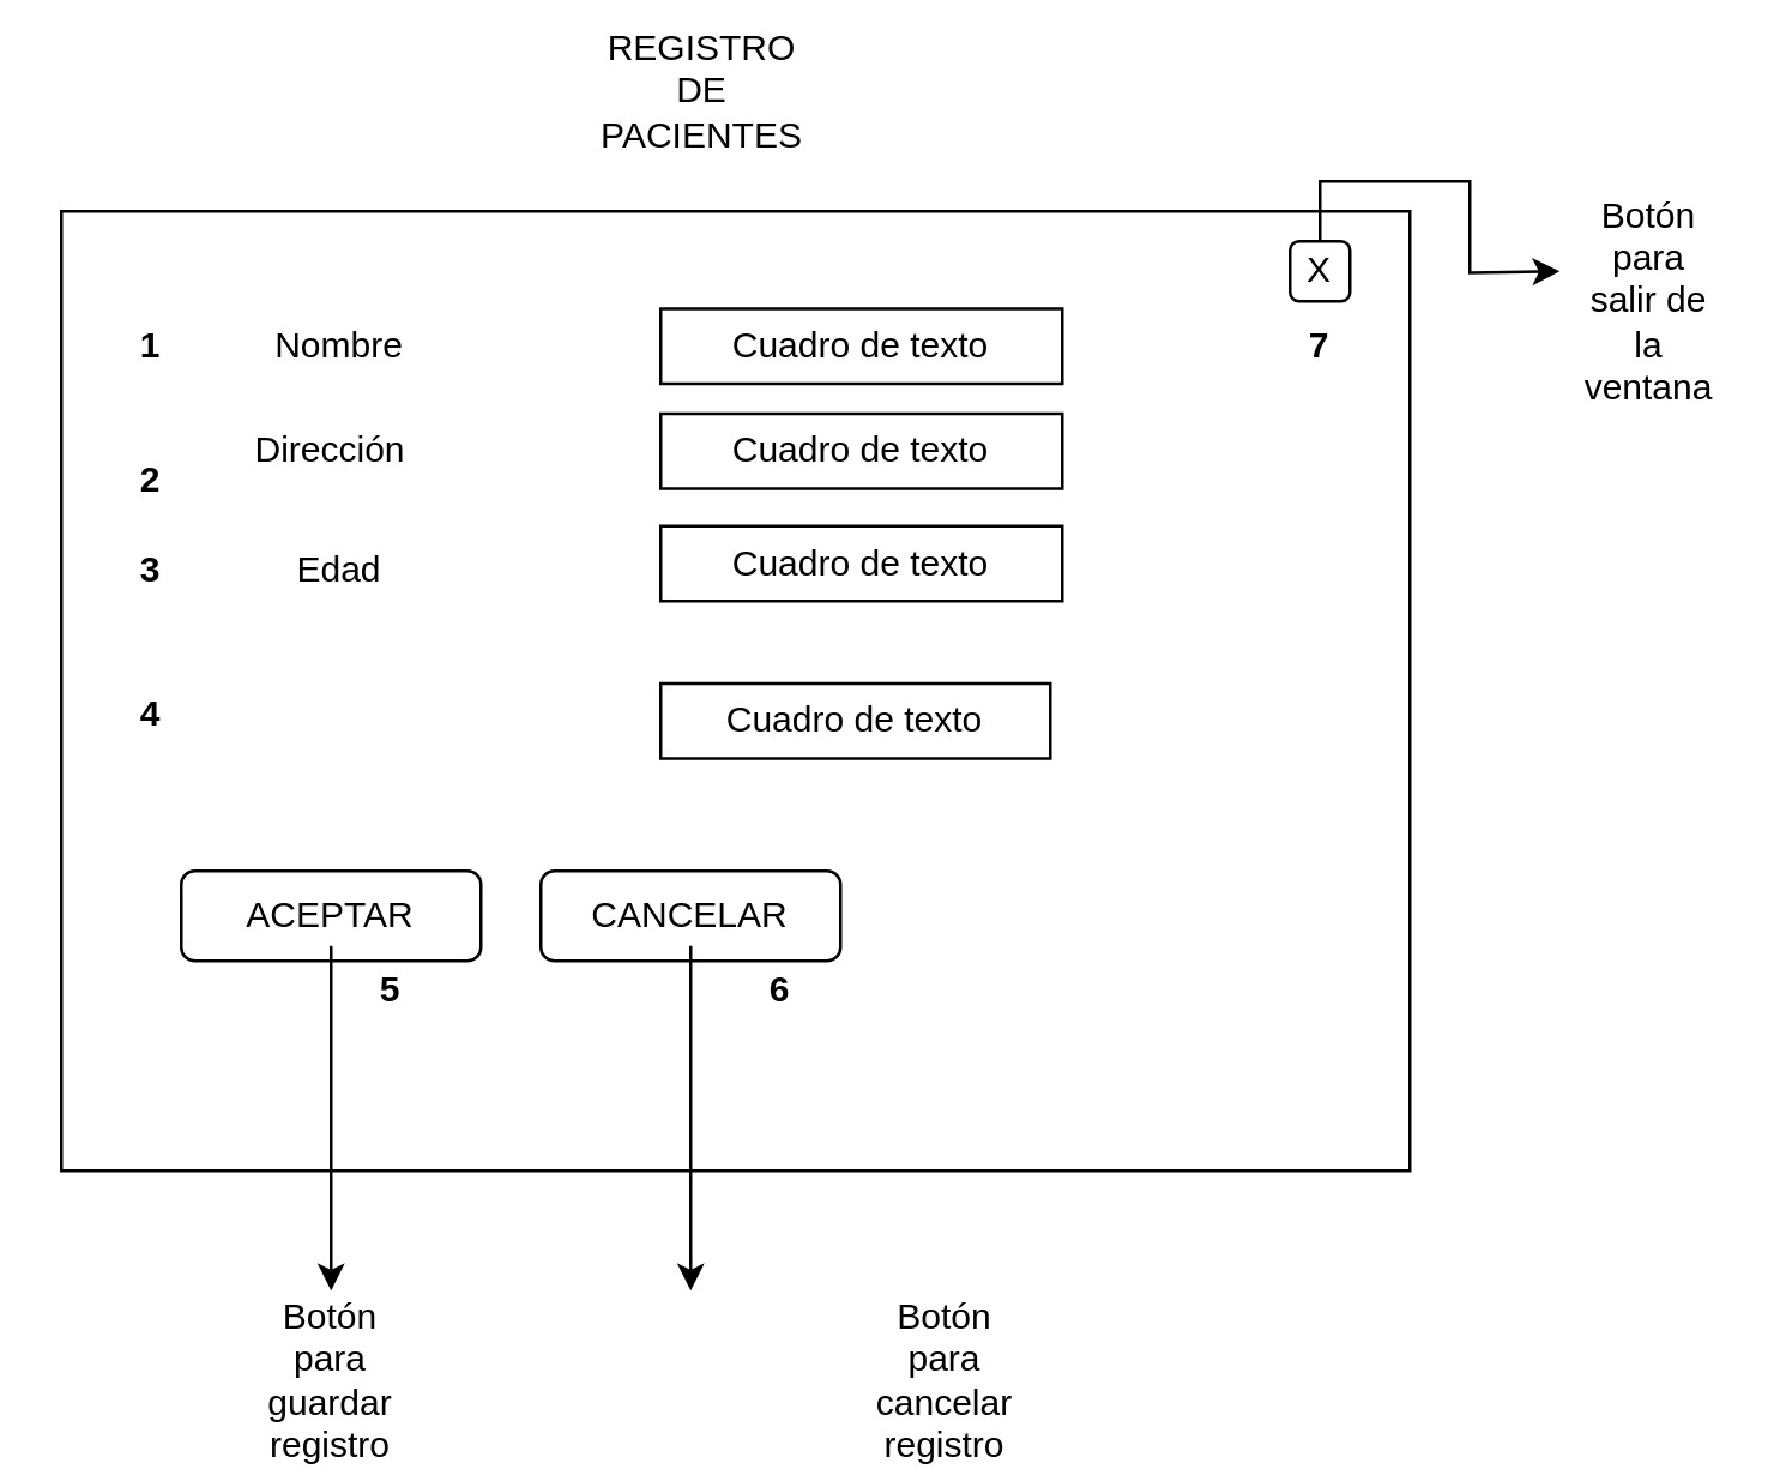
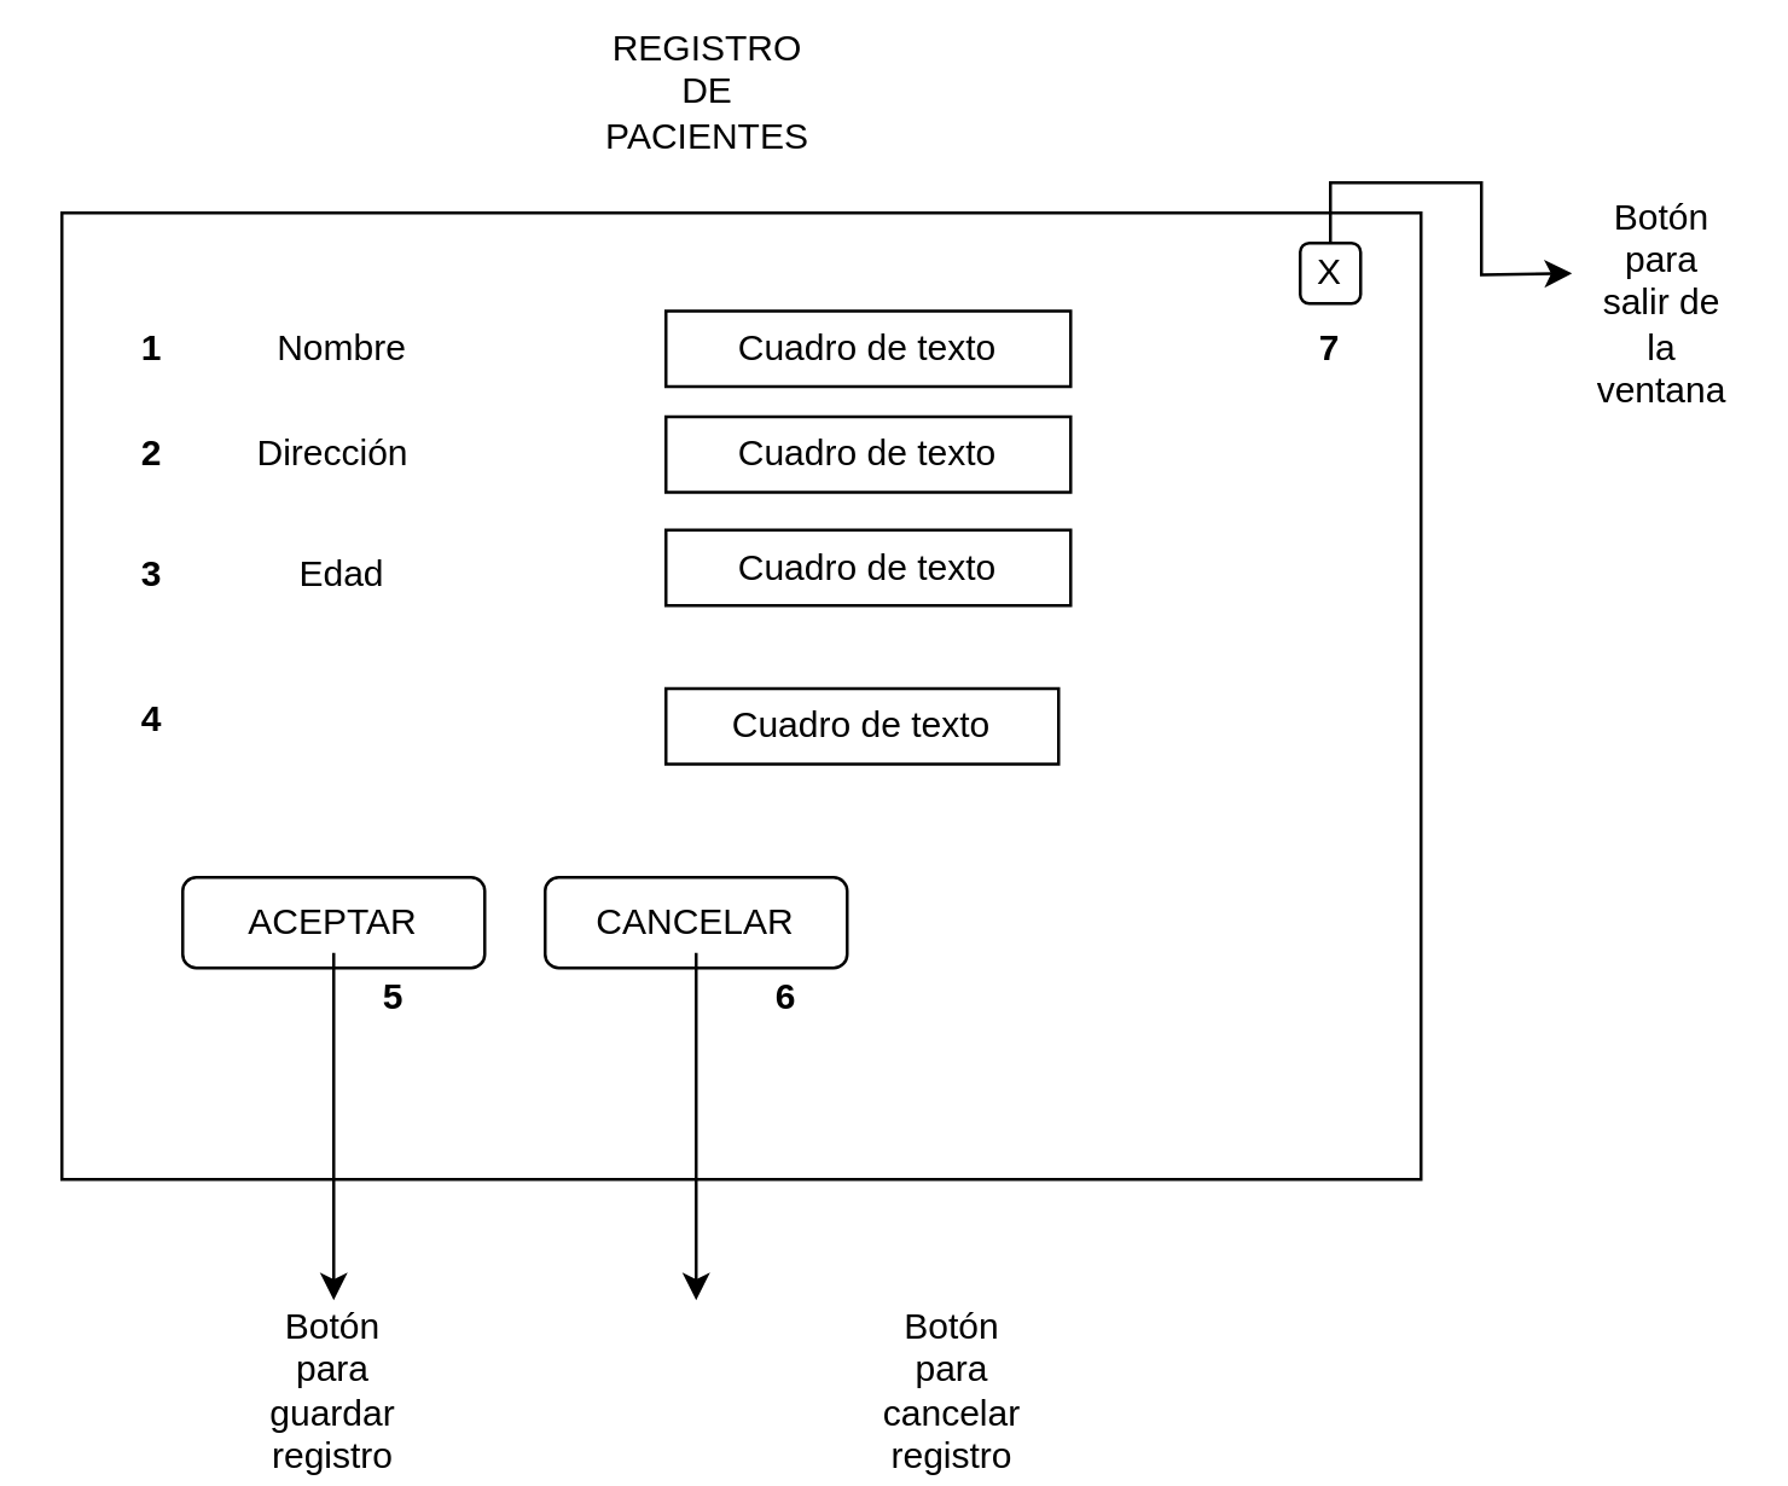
- <mxCell id="21" value="&lt;b&gt;2&lt;/b&gt;" style="text;html=1;strokeColor=none;fillColor=none;align=center;verticalAlign=middle;whiteSpace=wrap;rounded=0;" vertex="1" parent="1"><mxGeometry x="30" y="150" width="40" height="20" as="geometry" /></mxCell>
+ <mxCell id="21" value="&lt;b&gt;2&lt;/b&gt;" style="text;html=1;strokeColor=none;fillColor=none;align=center;verticalAlign=middle;whiteSpace=wrap;rounded=0;" vertex="1" parent="1"><mxGeometry x="30" y="140" width="40" height="20" as="geometry" /></mxCell>
